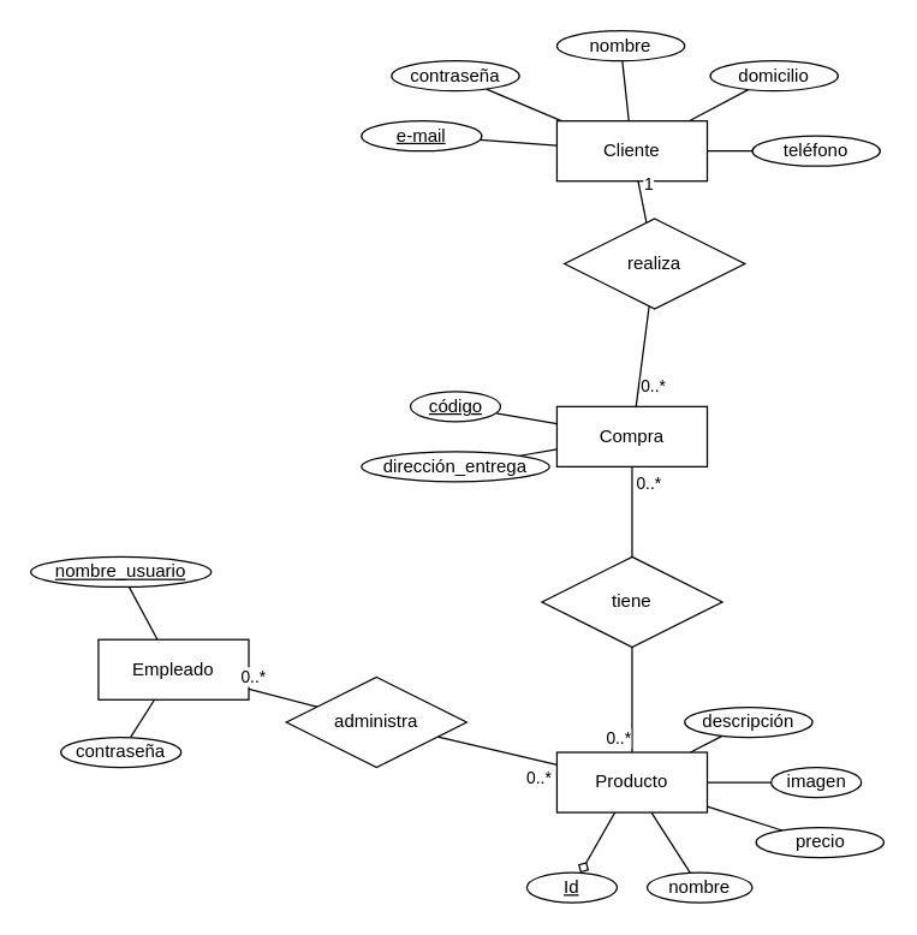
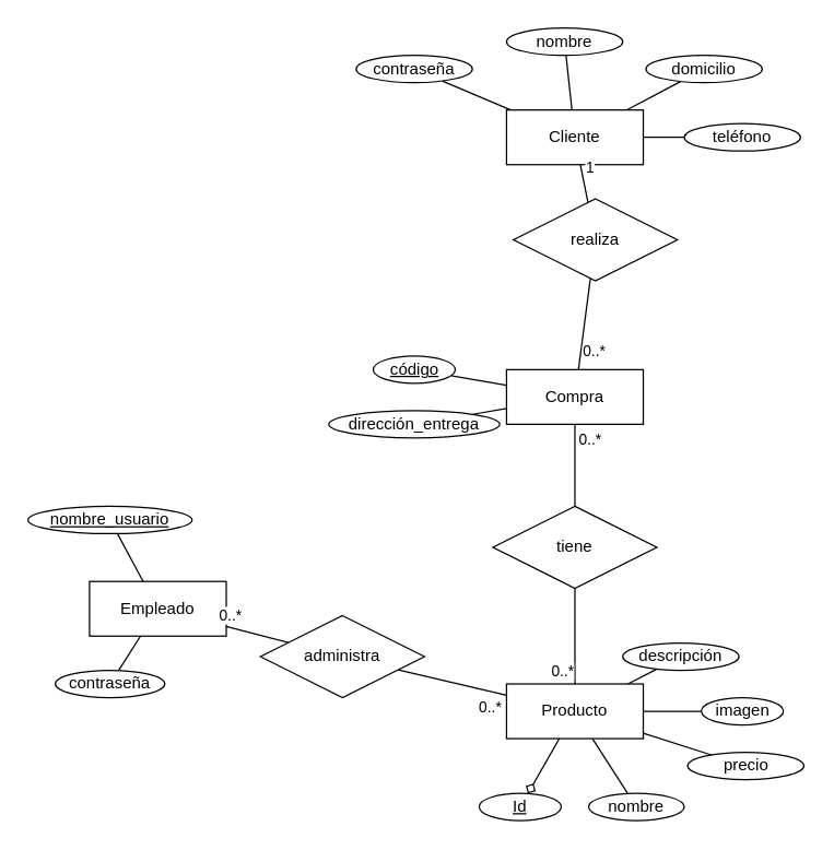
- <mxCell id="33" value="e-mail" style="ellipse;whiteSpace=wrap;html=1;align=center;fontStyle=4" vertex="1" parent="1"><mxGeometry x="240" y="80" width="80" height="20" as="geometry" /></mxCell>
- <mxCell id="32" style="edgeStyle=none;rounded=0;orthogonalLoop=1;jettySize=auto;html=1;endArrow=none;endFill=0;" edge="1" parent="1" source="33" target="26"><mxGeometry relative="1" as="geometry" /></mxCell>
